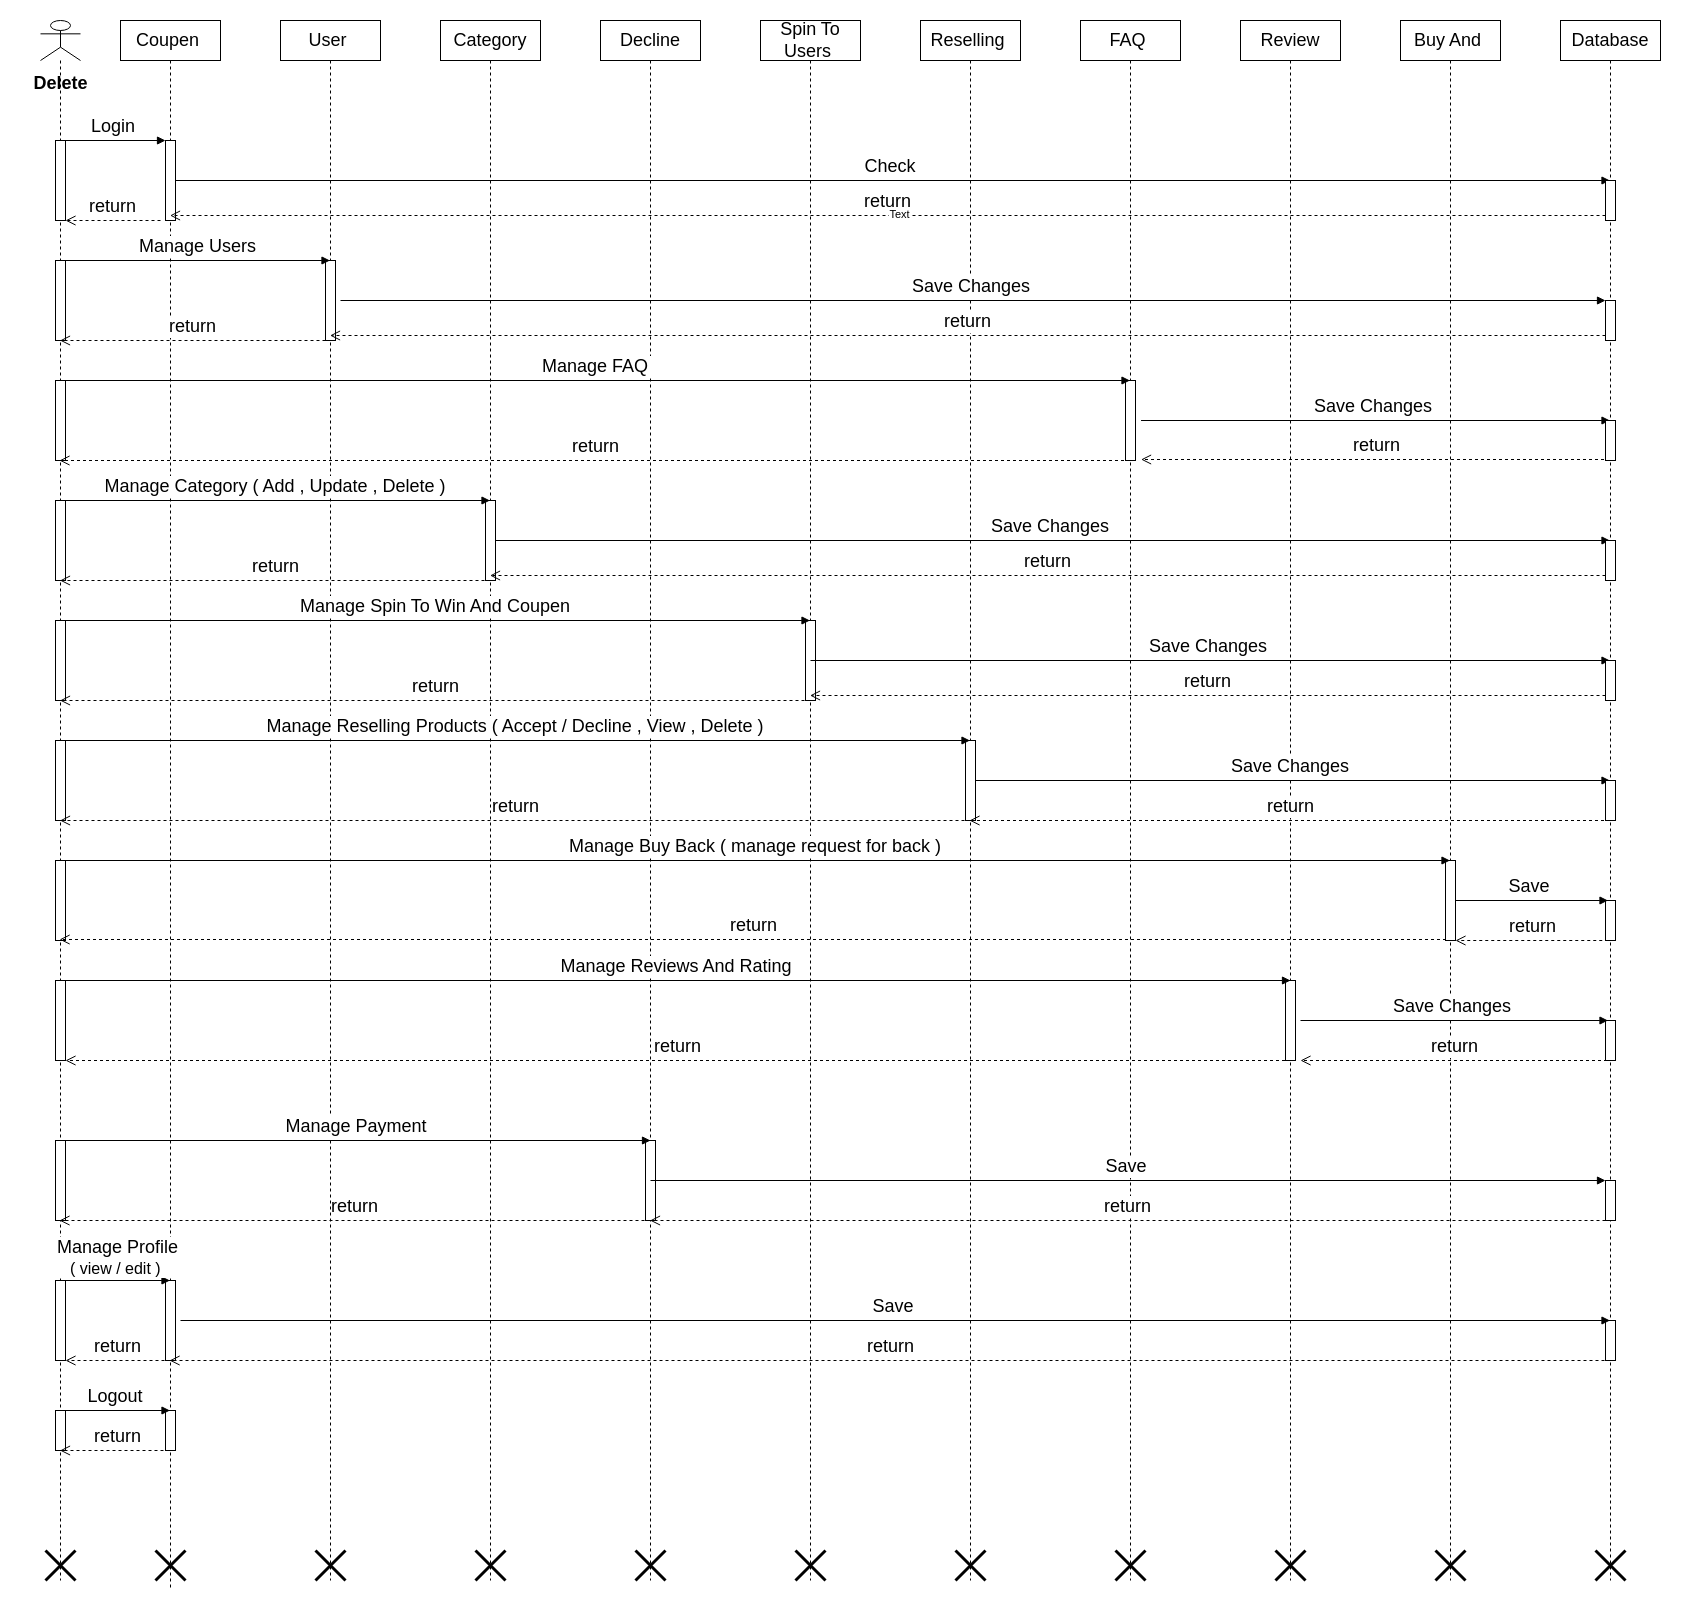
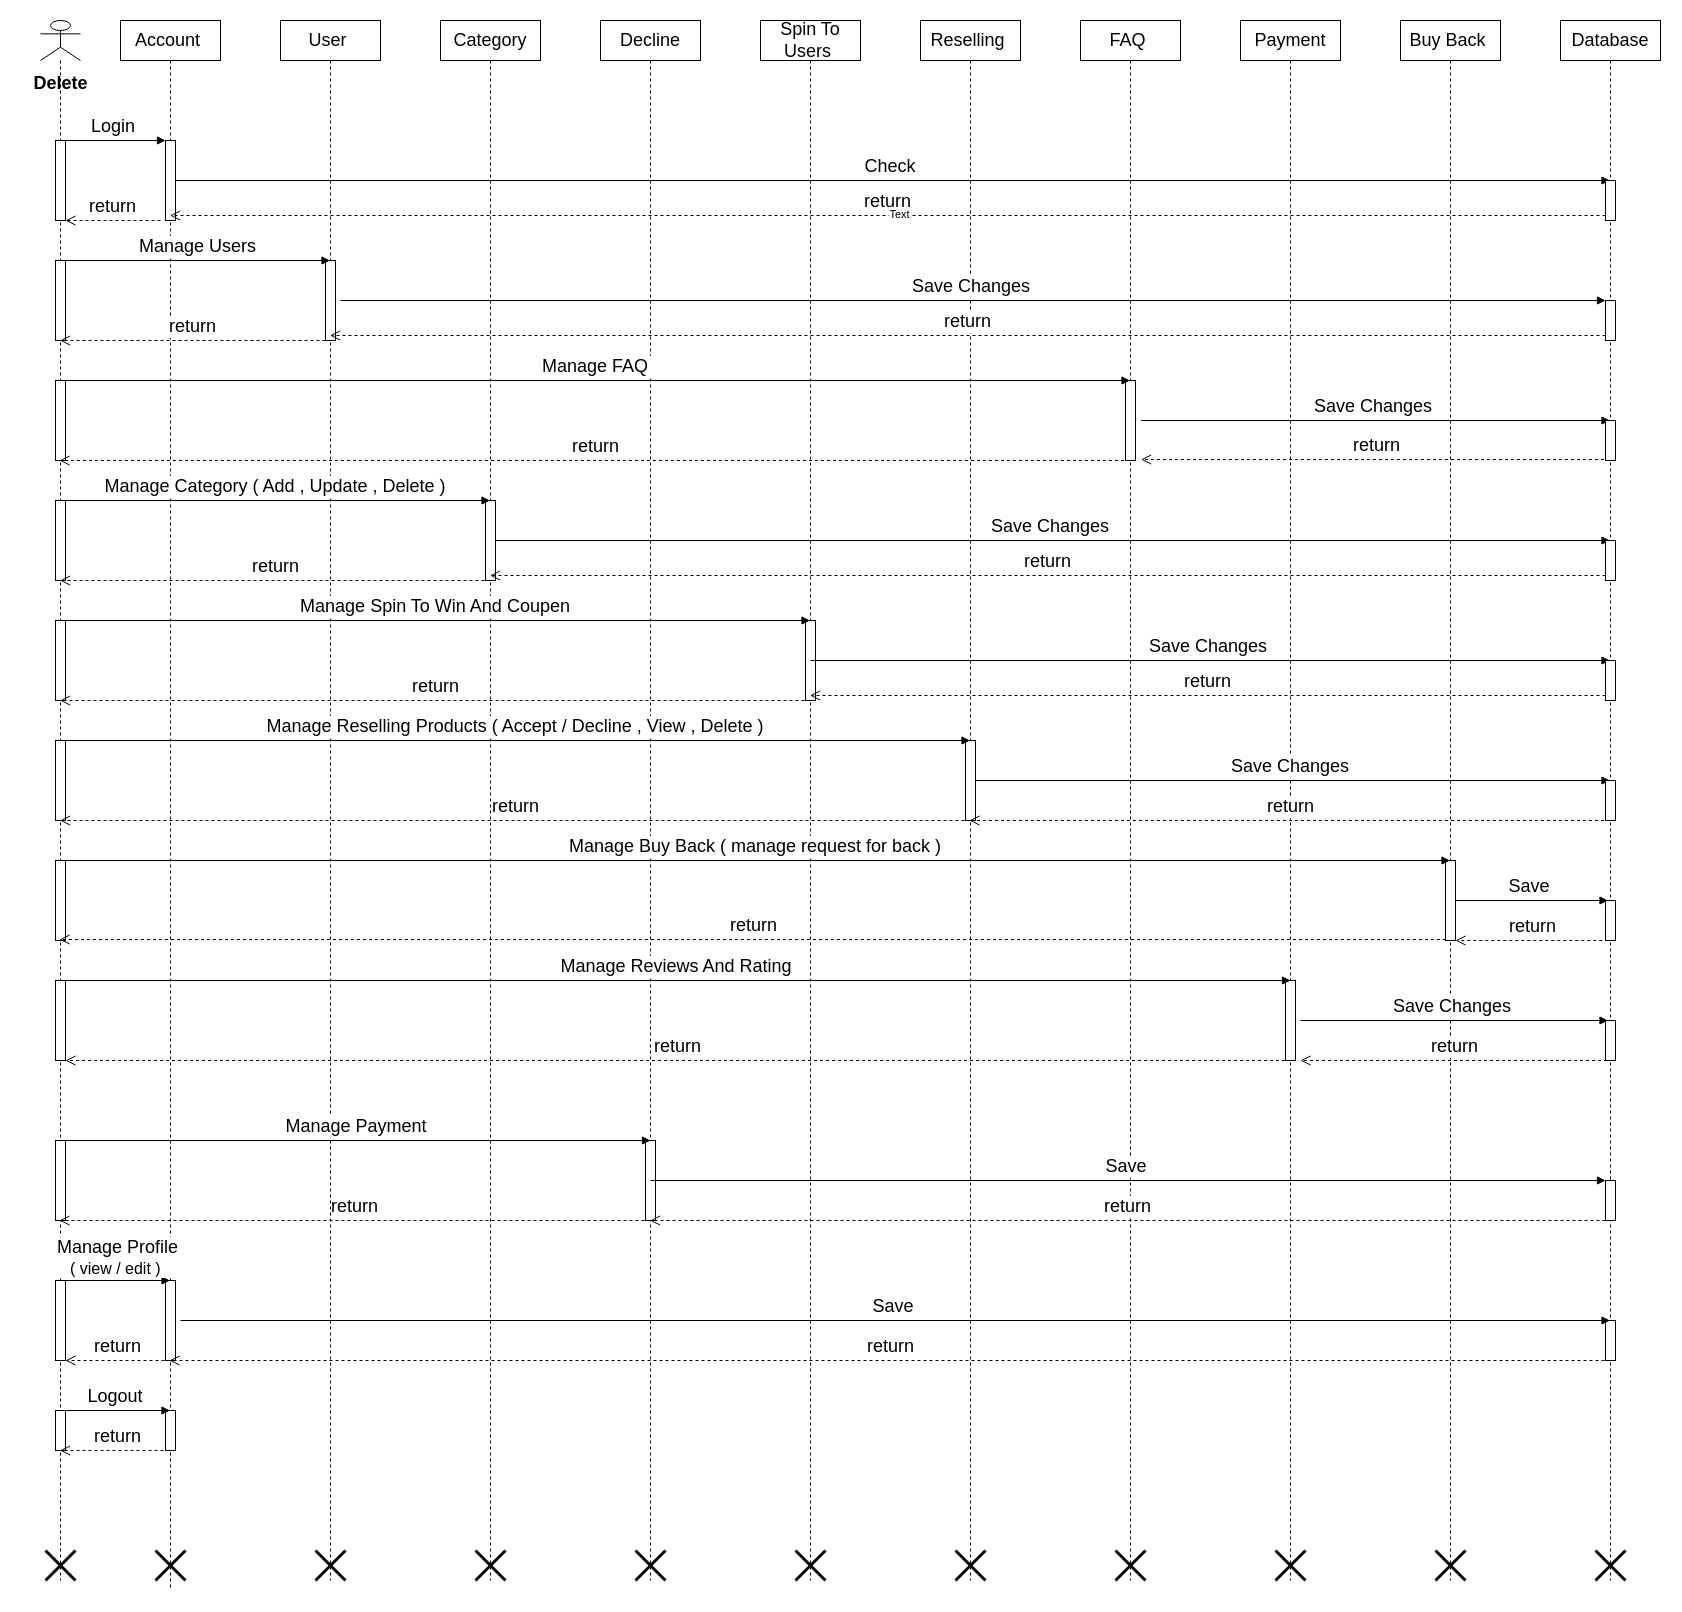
- <mxCell id="2" value="&lt;font style=&quot;font-size: 18px;&quot;&gt;Coupen&amp;nbsp;&lt;/font&gt;" style="shape=umlLifeline;perimeter=lifelinePerimeter;whiteSpace=wrap;html=1;container=1;dropTarget=0;collapsible=0;recursiveResize=0;outlineConnect=0;portConstraint=eastwest;newEdgeStyle={&quot;curved&quot;:0,&quot;rounded&quot;:0};" parent="1" vertex="1"><mxGeometry x="120" y="20" width="100" height="1570" as="geometry" /></mxCell>
+ <mxCell id="2" value="&lt;font style=&quot;font-size: 18px;&quot;&gt;Account&amp;nbsp;&lt;/font&gt;" style="shape=umlLifeline;perimeter=lifelinePerimeter;whiteSpace=wrap;html=1;container=1;dropTarget=0;collapsible=0;recursiveResize=0;outlineConnect=0;portConstraint=eastwest;newEdgeStyle={&quot;curved&quot;:0,&quot;rounded&quot;:0};" parent="1" vertex="1"><mxGeometry x="120" y="20" width="100" height="1570" as="geometry" /></mxCell>
- <mxCell id="24" value="&lt;font style=&quot;font-size: 18px;&quot;&gt;Review&lt;/font&gt;" style="shape=umlLifeline;perimeter=lifelinePerimeter;whiteSpace=wrap;html=1;container=1;dropTarget=0;collapsible=0;recursiveResize=0;outlineConnect=0;portConstraint=eastwest;newEdgeStyle={&quot;curved&quot;:0,&quot;rounded&quot;:0};" parent="1" vertex="1"><mxGeometry x="1240" y="20" width="100" height="1560" as="geometry" /></mxCell>
+ <mxCell id="24" value="&lt;font style=&quot;font-size: 18px;&quot;&gt;Payment&lt;/font&gt;" style="shape=umlLifeline;perimeter=lifelinePerimeter;whiteSpace=wrap;html=1;container=1;dropTarget=0;collapsible=0;recursiveResize=0;outlineConnect=0;portConstraint=eastwest;newEdgeStyle={&quot;curved&quot;:0,&quot;rounded&quot;:0};" parent="1" vertex="1"><mxGeometry x="1240" y="20" width="100" height="1560" as="geometry" /></mxCell>
- <mxCell id="62" value="&lt;font style=&quot;font-size: 18px;&quot;&gt;Buy And&amp;nbsp;&lt;/font&gt;" style="shape=umlLifeline;perimeter=lifelinePerimeter;whiteSpace=wrap;html=1;container=1;dropTarget=0;collapsible=0;recursiveResize=0;outlineConnect=0;portConstraint=eastwest;newEdgeStyle={&quot;curved&quot;:0,&quot;rounded&quot;:0};" parent="1" vertex="1"><mxGeometry x="1400" y="20" width="100" height="1560" as="geometry" /></mxCell>
+ <mxCell id="62" value="&lt;font style=&quot;font-size: 18px;&quot;&gt;Buy Back&amp;nbsp;&lt;/font&gt;" style="shape=umlLifeline;perimeter=lifelinePerimeter;whiteSpace=wrap;html=1;container=1;dropTarget=0;collapsible=0;recursiveResize=0;outlineConnect=0;portConstraint=eastwest;newEdgeStyle={&quot;curved&quot;:0,&quot;rounded&quot;:0};" parent="1" vertex="1"><mxGeometry x="1400" y="20" width="100" height="1560" as="geometry" /></mxCell>
